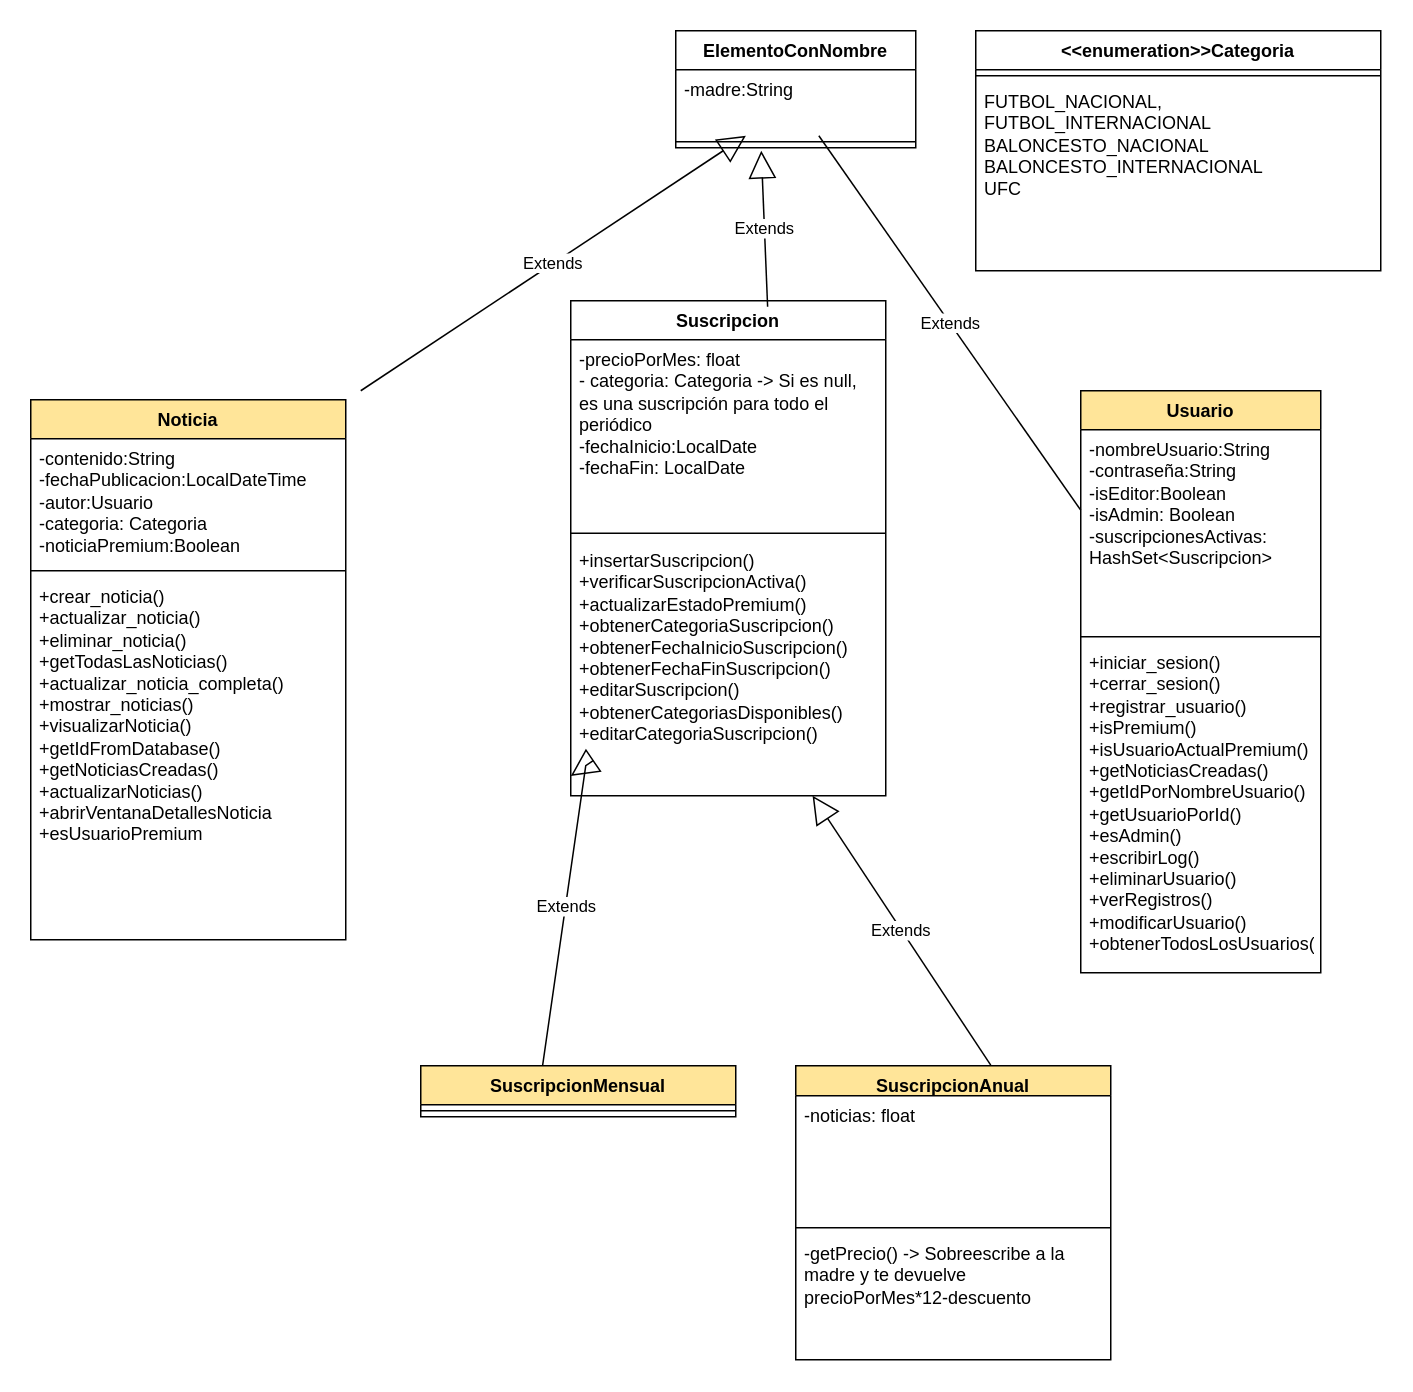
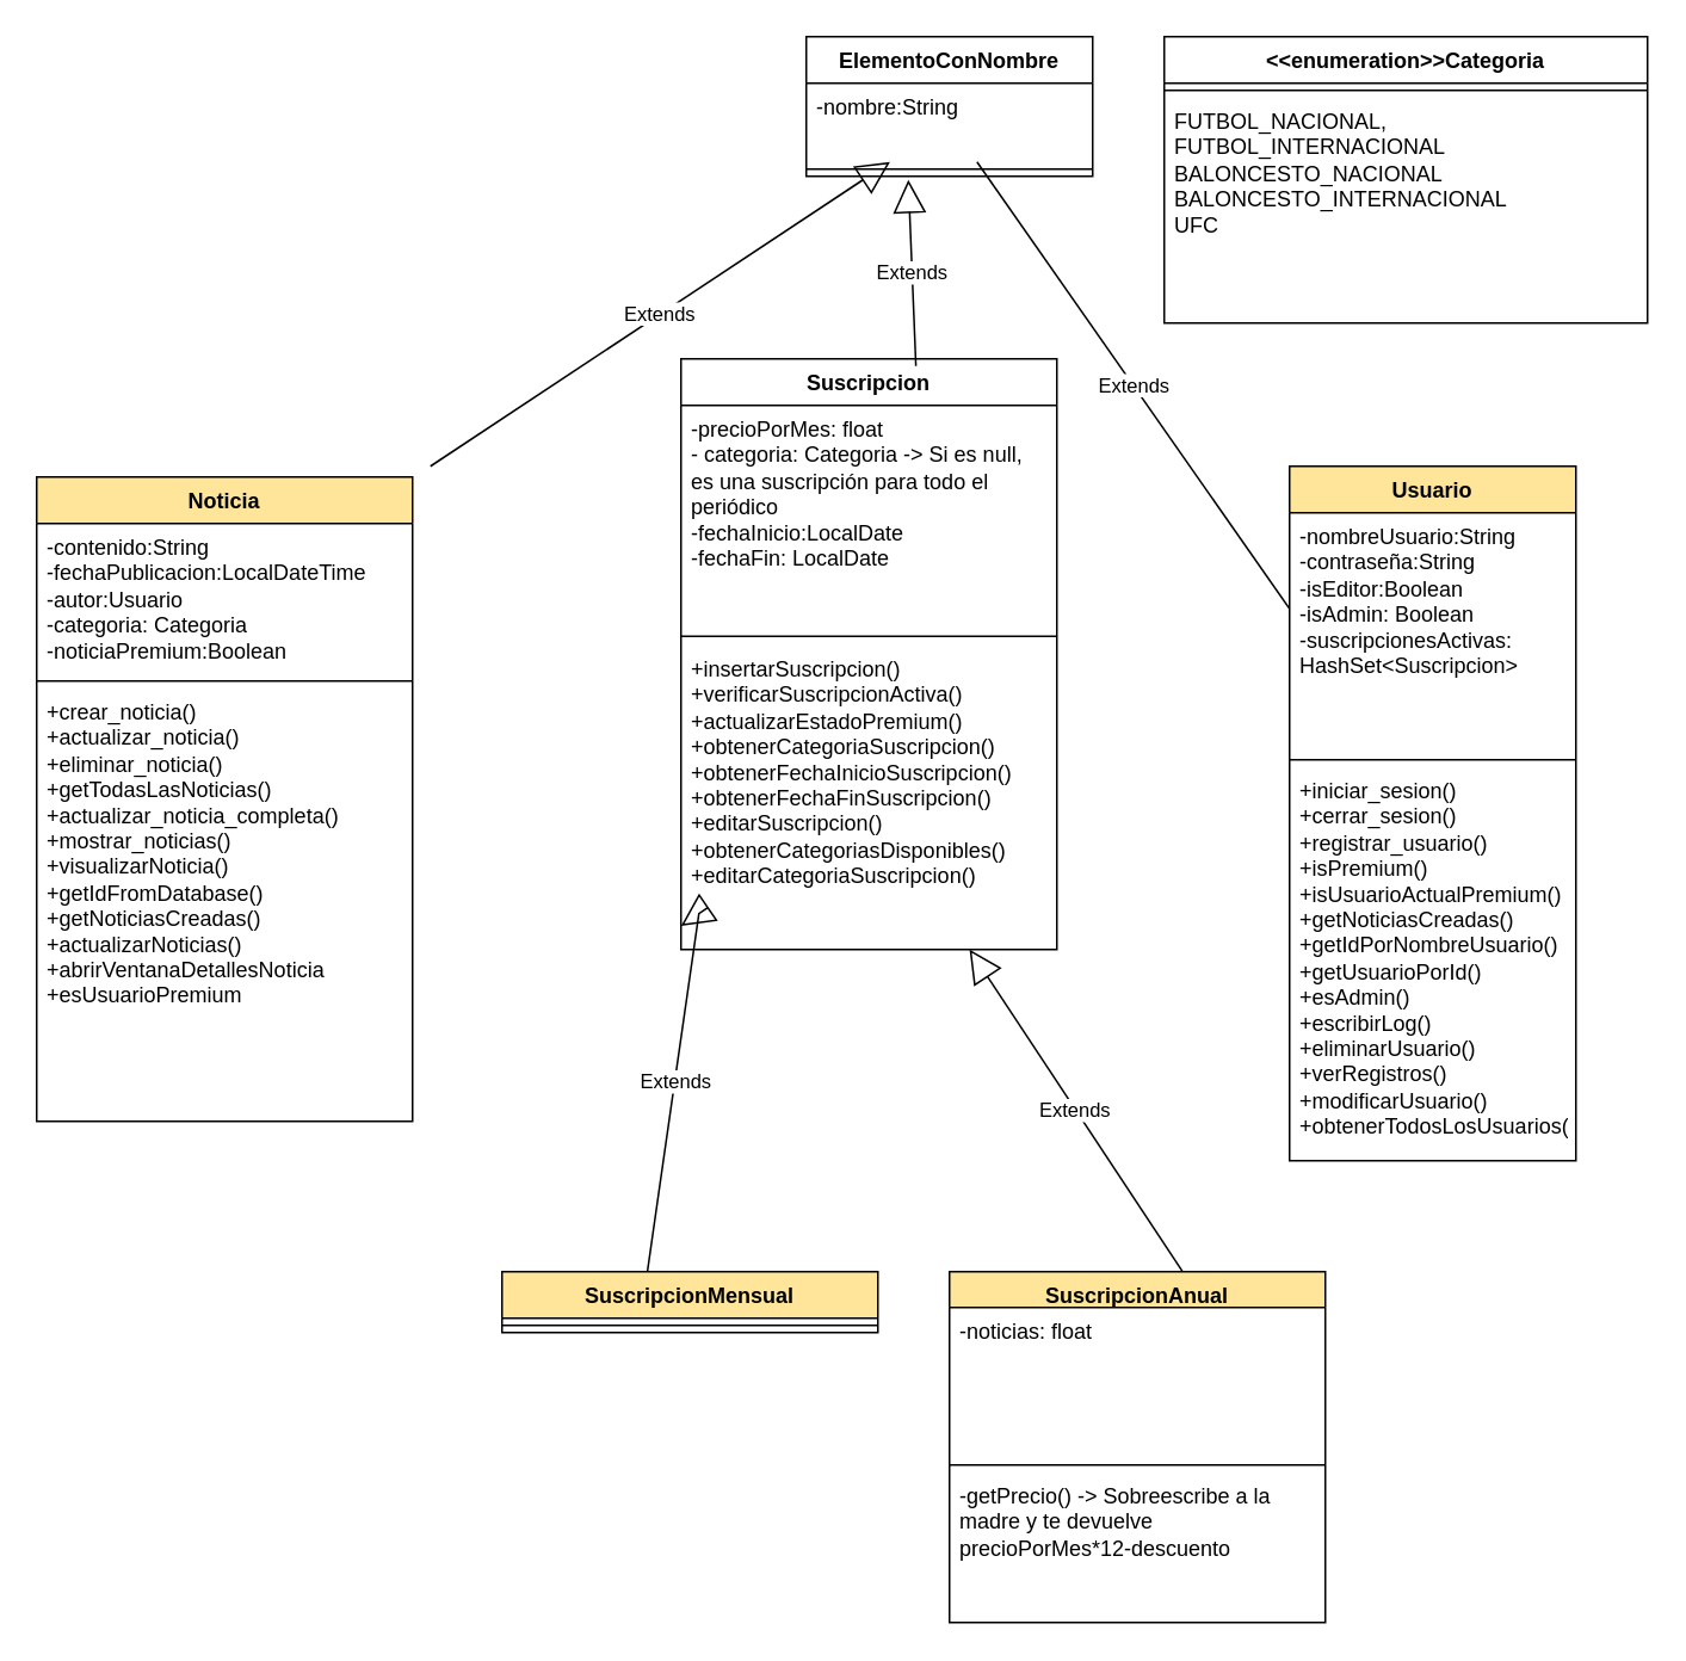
- <mxCell id="14" value="&lt;div&gt;-madre:String &lt;br&gt;&lt;/div&gt;" style="text;strokeColor=none;fillColor=none;align=left;verticalAlign=top;spacingLeft=4;spacingRight=4;overflow=hidden;rotatable=0;points=[[0,0.5],[1,0.5]];portConstraint=eastwest;whiteSpace=wrap;html=1;" parent="13" vertex="1"><mxGeometry y="26" width="160" height="44" as="geometry" /></mxCell>
+ <mxCell id="14" value="&lt;div&gt;-nombre:String &lt;br&gt;&lt;/div&gt;" style="text;strokeColor=none;fillColor=none;align=left;verticalAlign=top;spacingLeft=4;spacingRight=4;overflow=hidden;rotatable=0;points=[[0,0.5],[1,0.5]];portConstraint=eastwest;whiteSpace=wrap;html=1;" parent="13" vertex="1"><mxGeometry y="26" width="160" height="44" as="geometry" /></mxCell>
